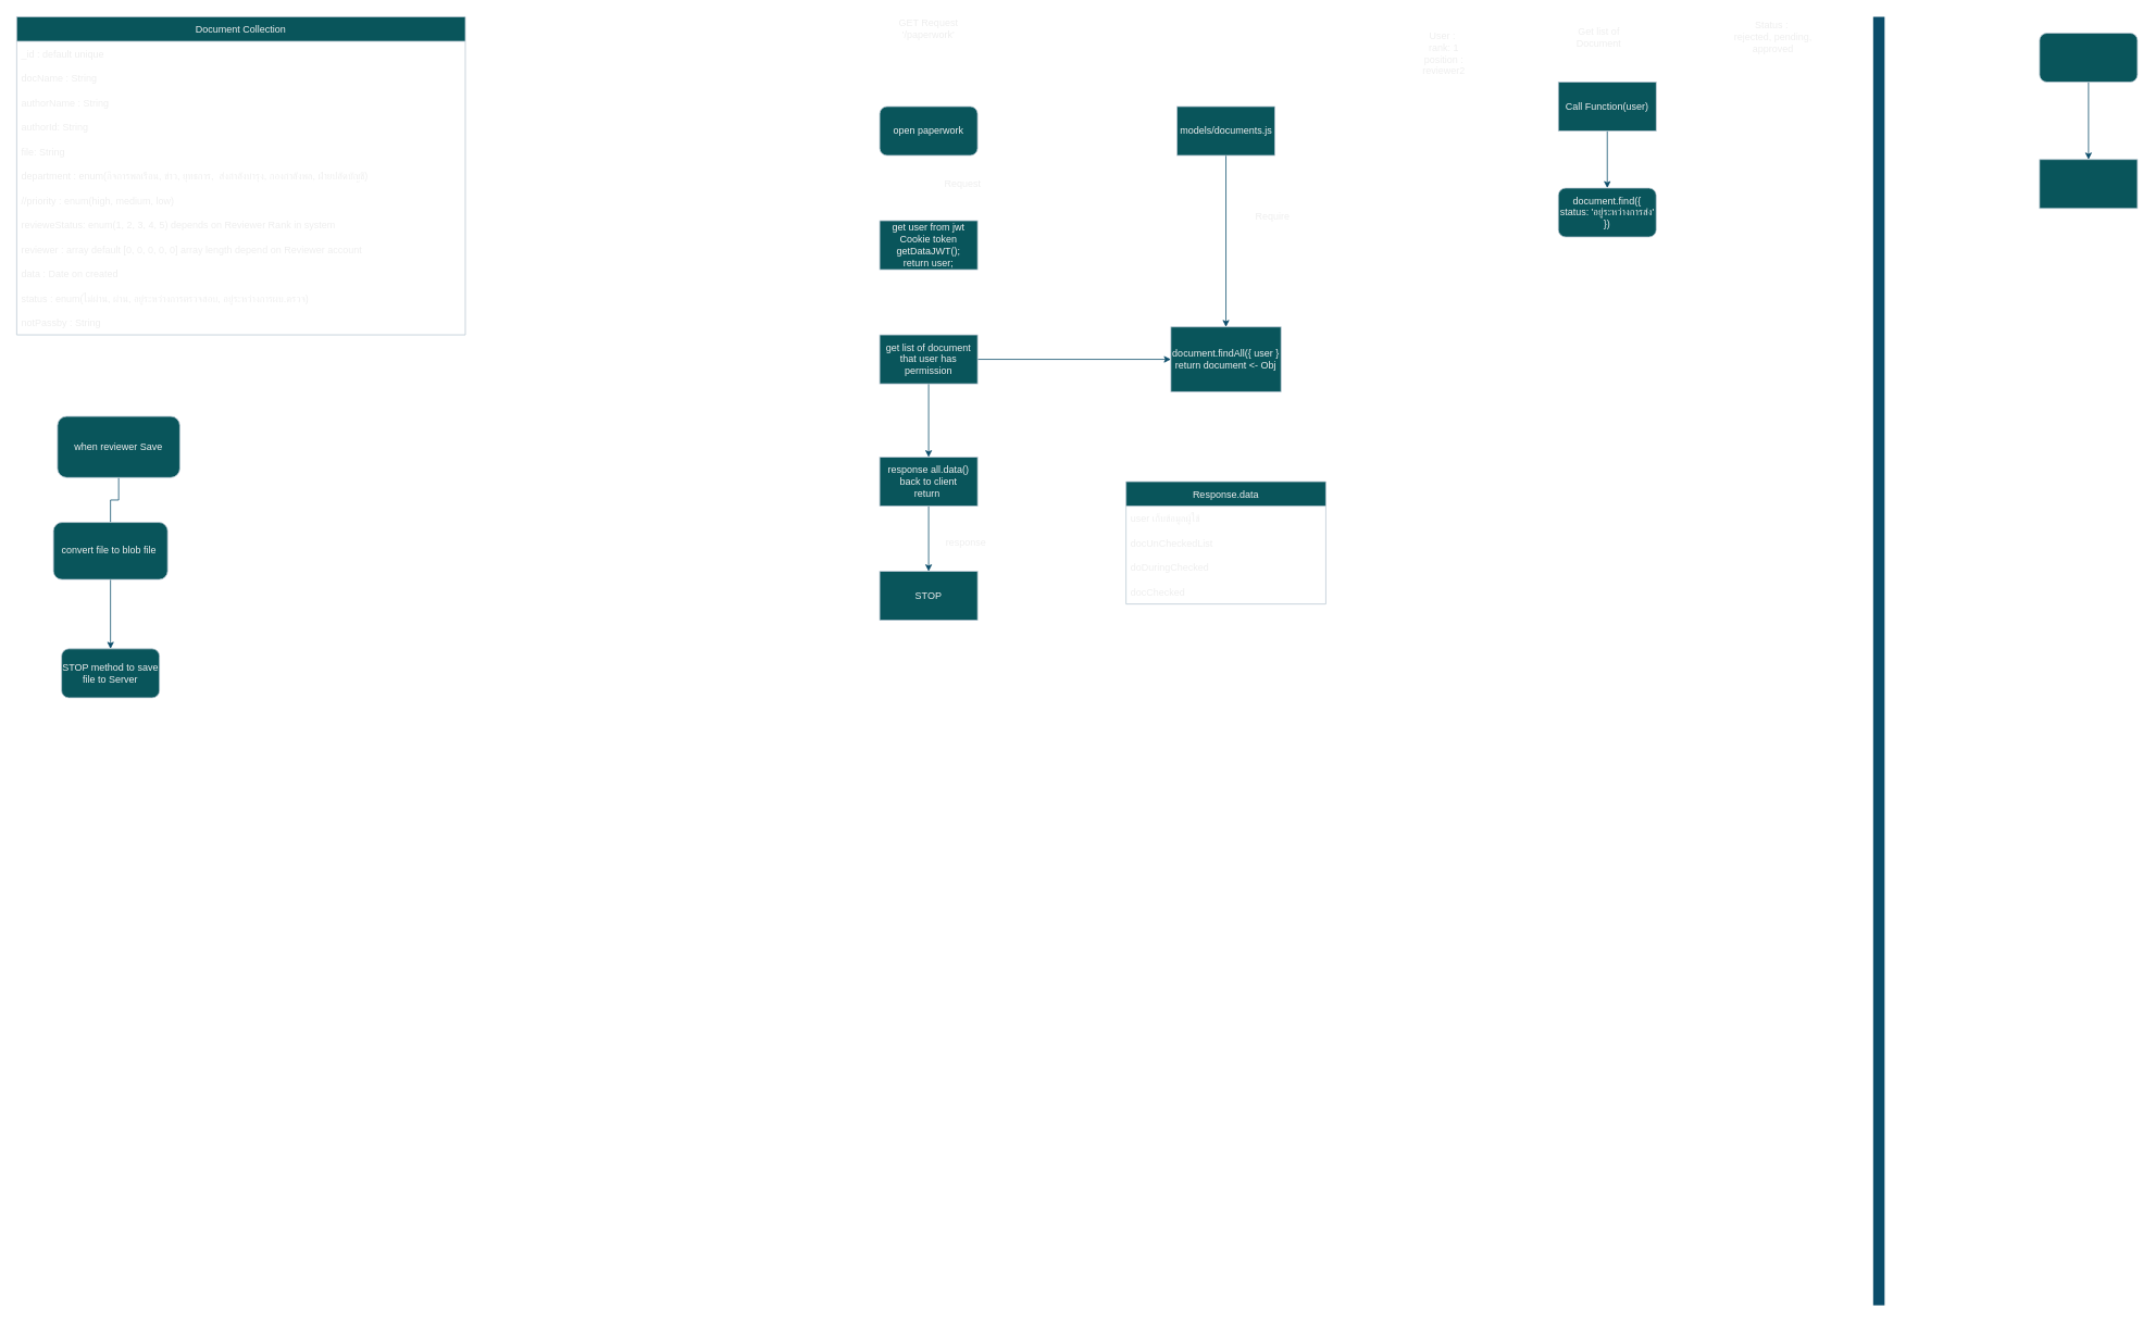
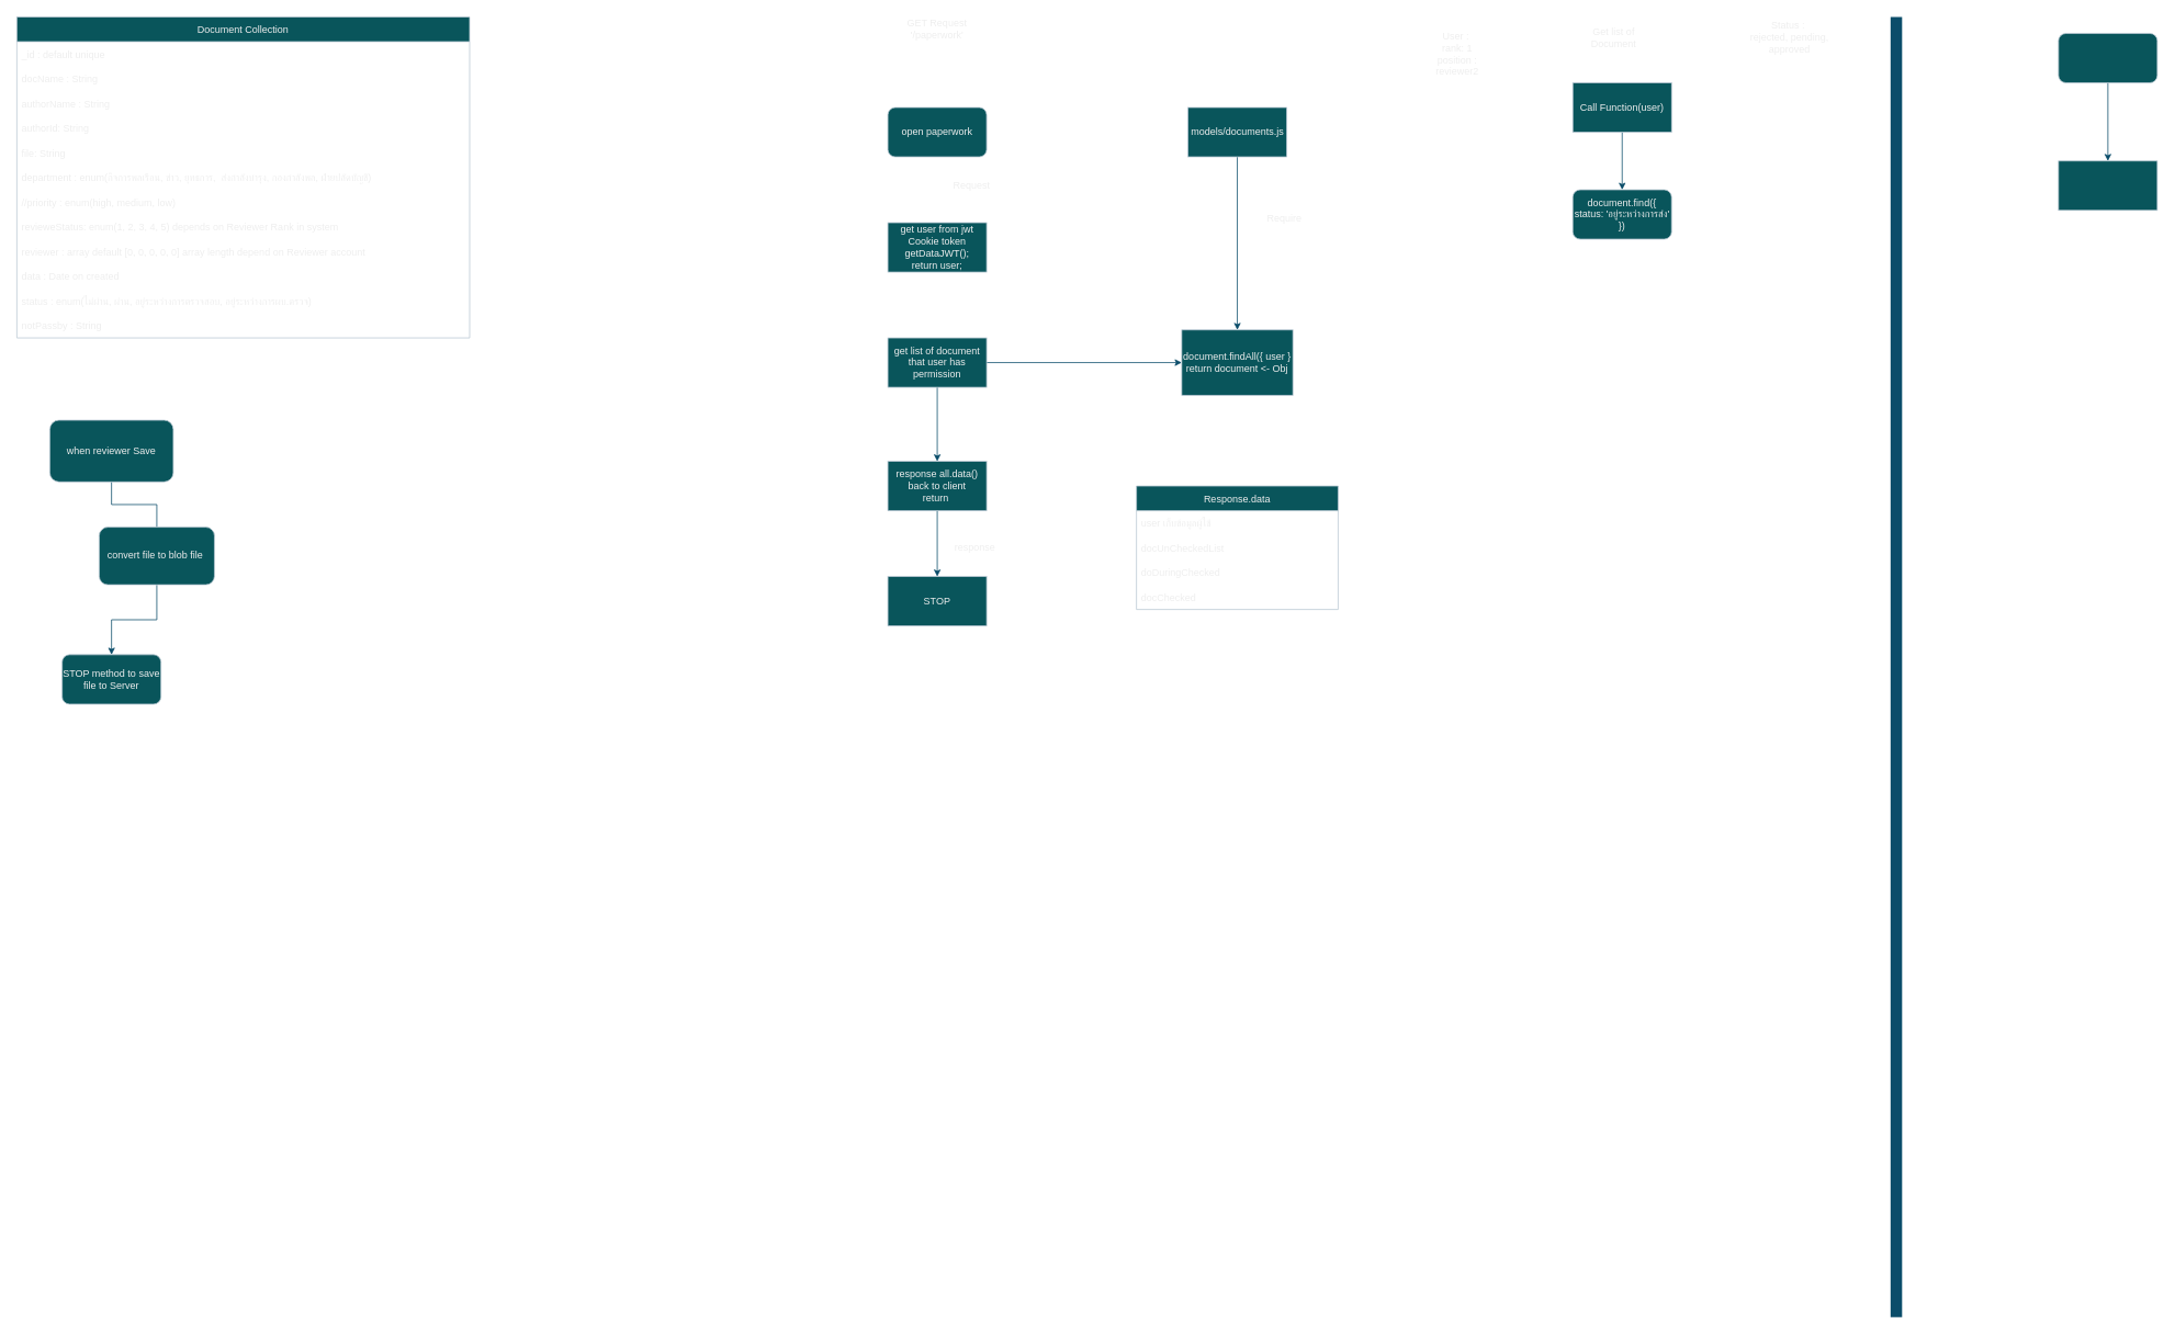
- <mxCell id="42" value="when reviewer Save" style="rounded=1;whiteSpace=wrap;html=1;fillColor=#09555B;strokeColor=#BAC8D3;fontColor=#EEEEEE;" parent="1" vertex="1"><mxGeometry x="70" y="510" width="150" height="75" as="geometry" /></mxCell>
+ <mxCell id="42" value="when reviewer Save" style="rounded=1;whiteSpace=wrap;html=1;fillColor=#09555B;strokeColor=#BAC8D3;fontColor=#EEEEEE;" parent="1" vertex="1"><mxGeometry x="60" y="510" width="150" height="75" as="geometry" /></mxCell>
- <mxCell id="44" value="convert file to blob file&amp;nbsp;" style="whiteSpace=wrap;html=1;rounded=1;fillColor=#09555B;strokeColor=#BAC8D3;fontColor=#EEEEEE;" parent="1" vertex="1"><mxGeometry x="65" y="640" width="140" height="70" as="geometry" /></mxCell>
+ <mxCell id="44" value="convert file to blob file&amp;nbsp;" style="whiteSpace=wrap;html=1;rounded=1;fillColor=#09555B;strokeColor=#BAC8D3;fontColor=#EEEEEE;" parent="1" vertex="1"><mxGeometry x="120" y="640" width="140" height="70" as="geometry" /></mxCell>
